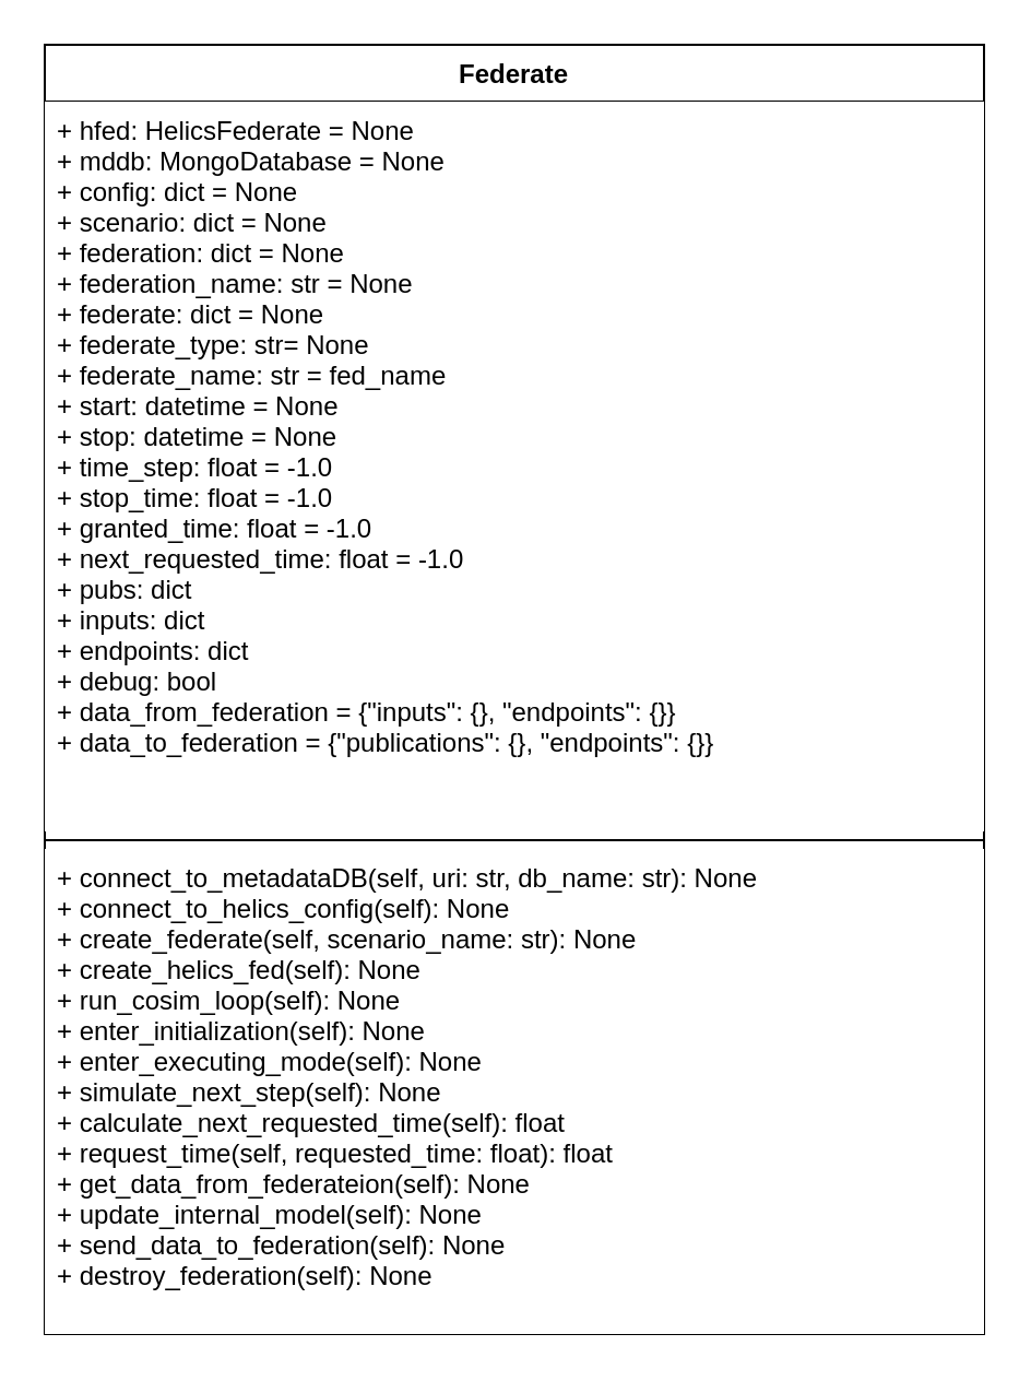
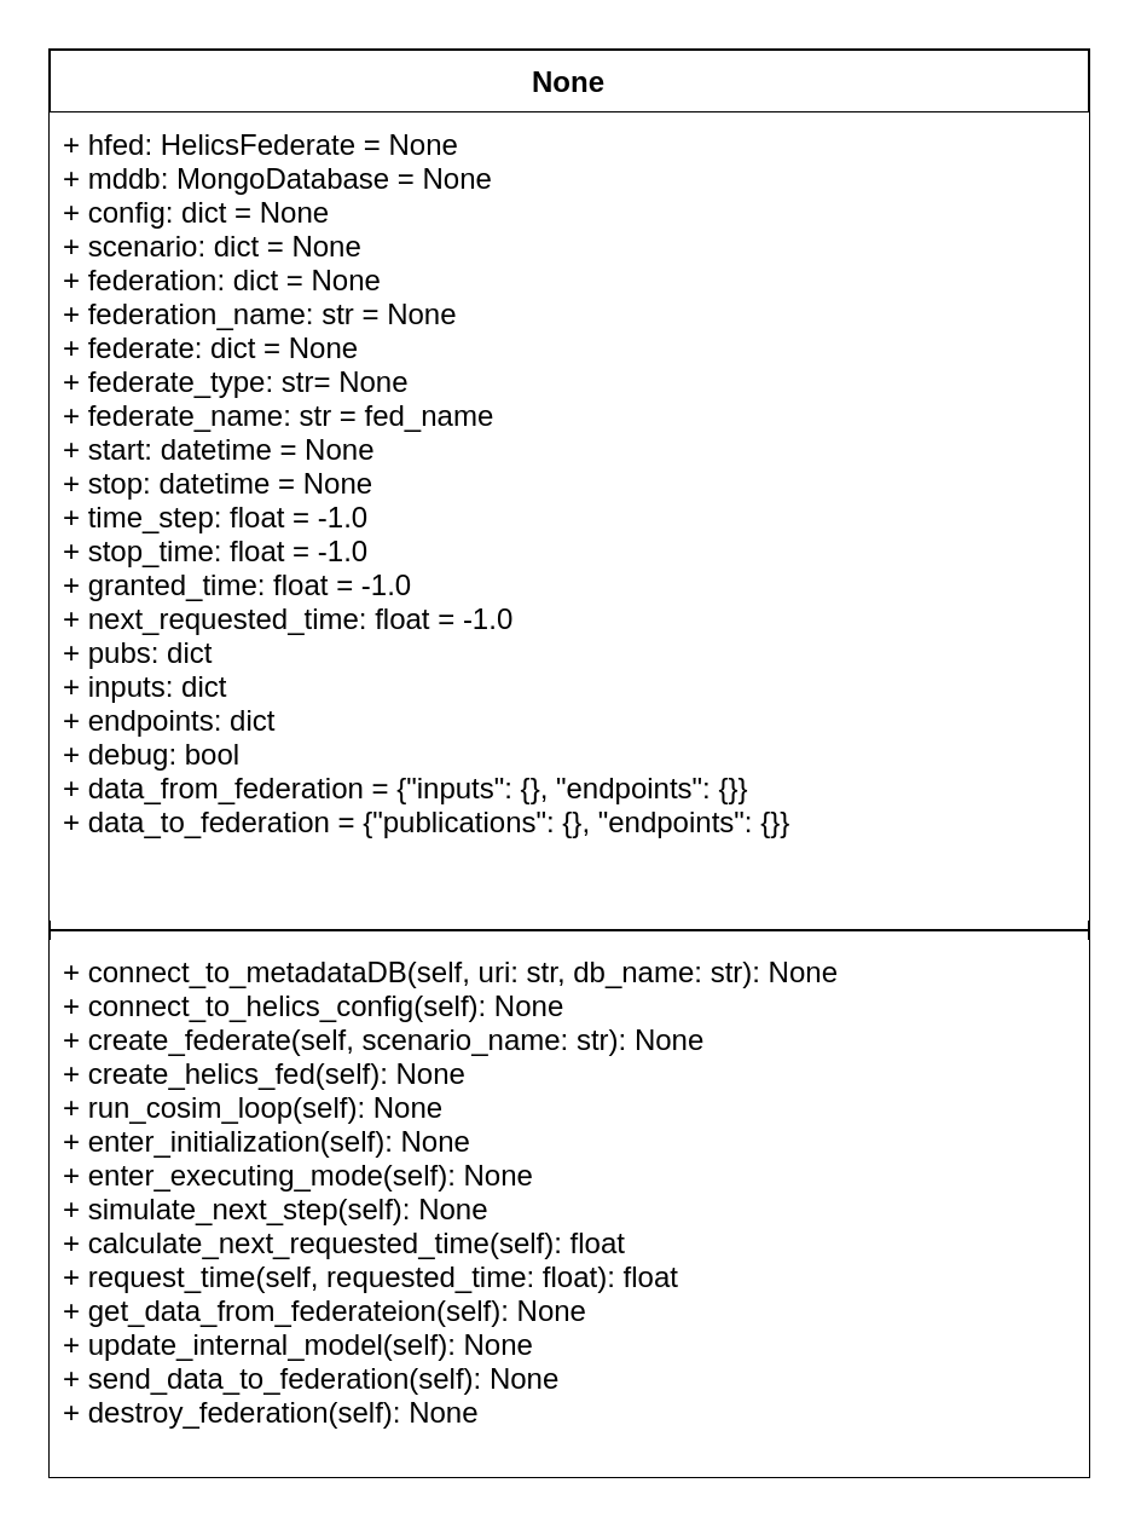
- <mxCell id="2" value="Federate" style="swimlane;fontStyle=1;align=center;verticalAlign=top;childLayout=stackLayout;horizontal=1;startSize=26;horizontalStack=0;resizeParent=1;resizeParentMax=0;resizeLast=0;collapsible=1;marginBottom=0;" parent="1" vertex="1"><mxGeometry x="20" y="20" width="430" height="590" as="geometry" /></mxCell>
+ <mxCell id="2" value="None" style="swimlane;fontStyle=1;align=center;verticalAlign=top;childLayout=stackLayout;horizontal=1;startSize=26;horizontalStack=0;resizeParent=1;resizeParentMax=0;resizeLast=0;collapsible=1;marginBottom=0;" parent="1" vertex="1"><mxGeometry x="20" y="20" width="430" height="590" as="geometry" /></mxCell>
